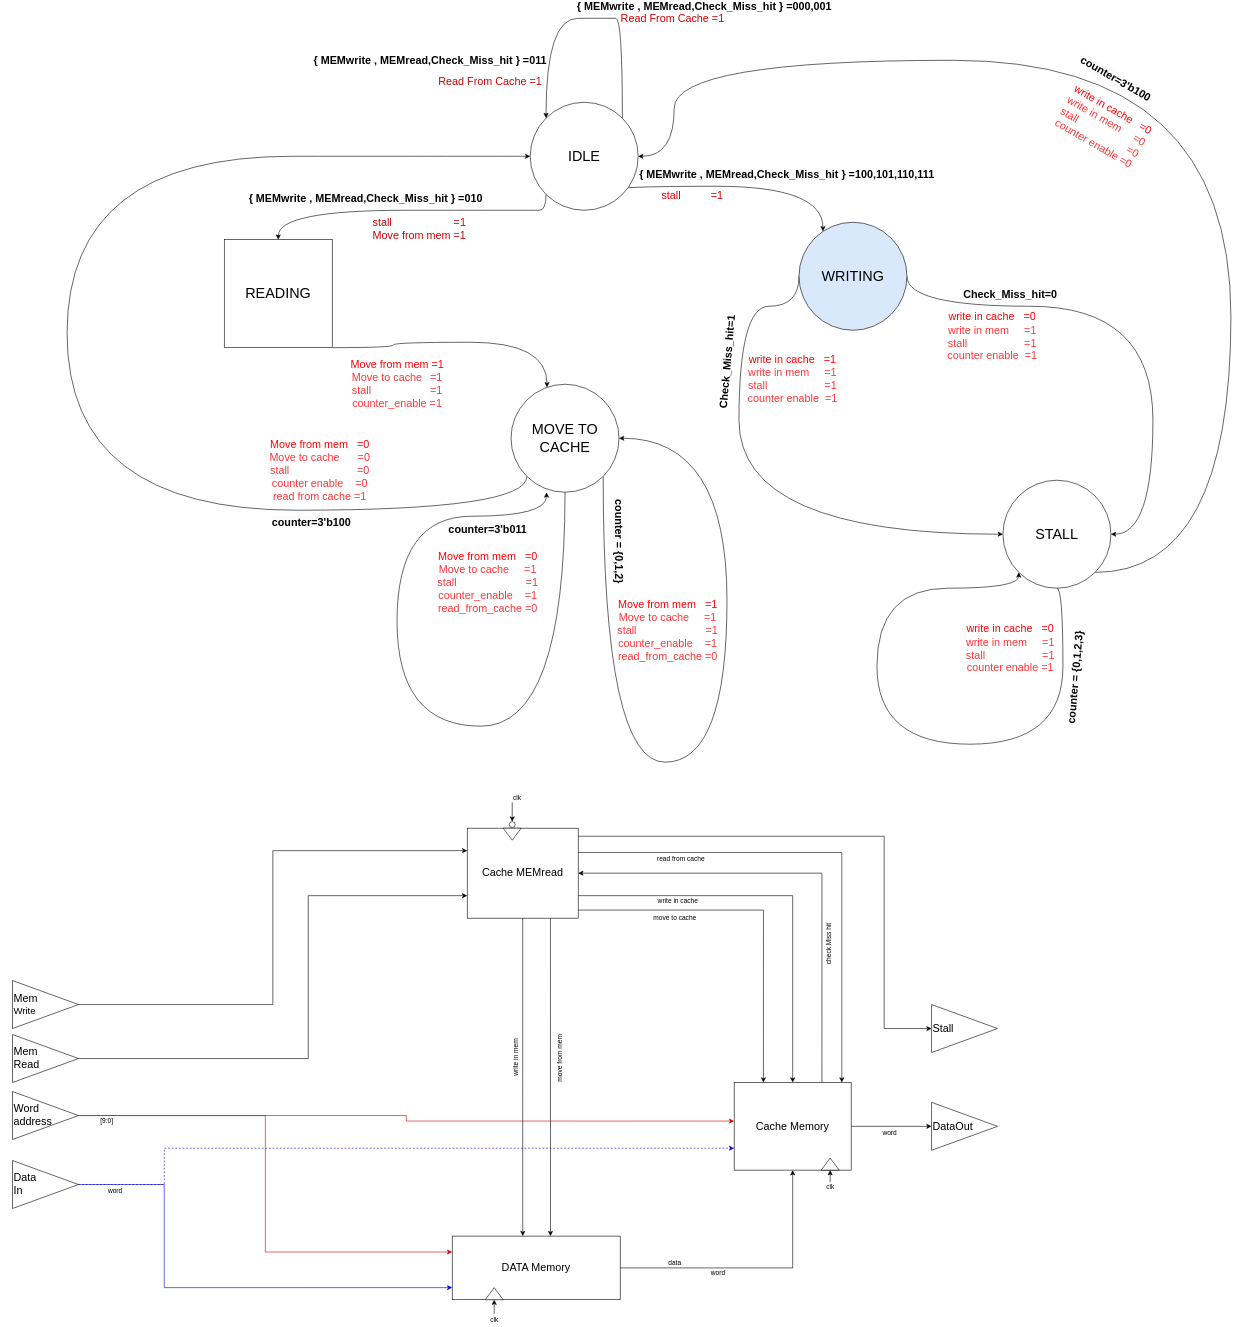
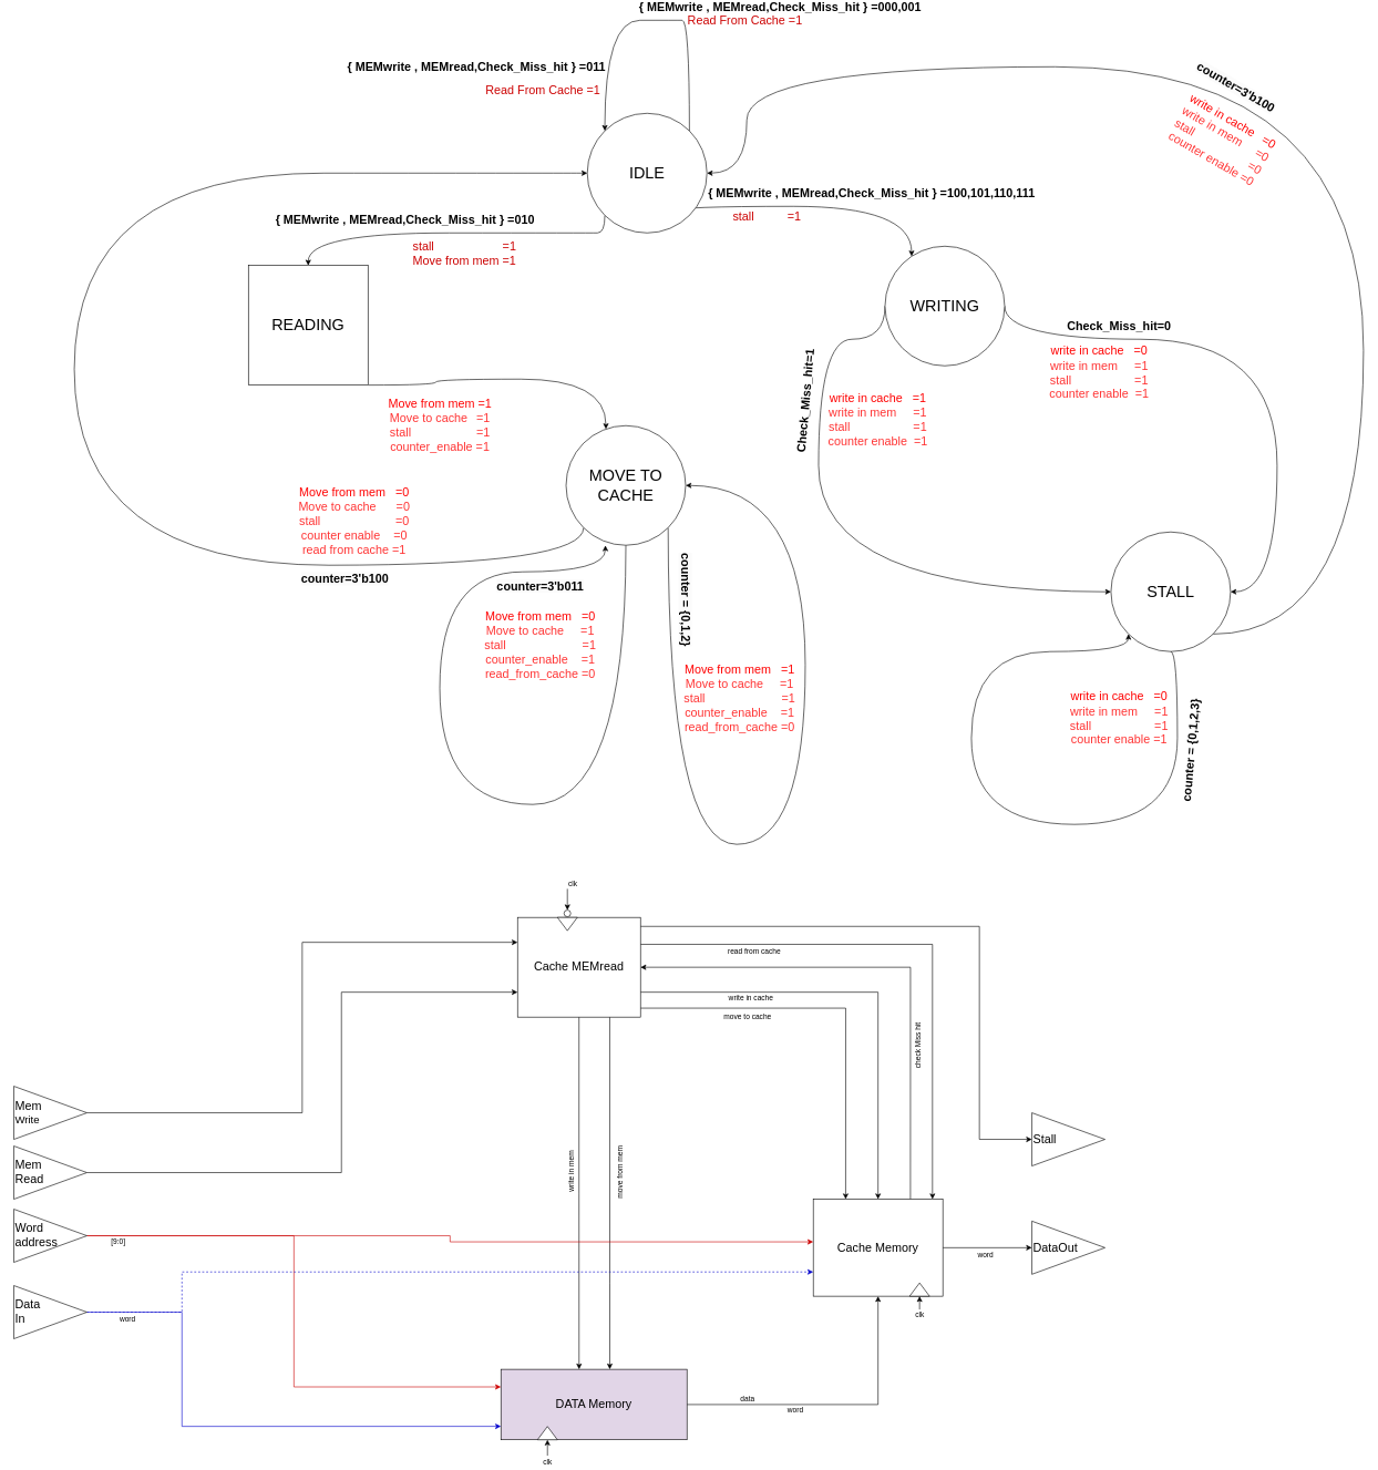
- <mxCell id="50" value="&lt;font style=&quot;font-size: 24px;&quot;&gt;WRITING&lt;br&gt;&lt;/font&gt;" style="ellipse;whiteSpace=wrap;html=1;aspect=fixed;fillColor=#dae8fc;" parent="1" vertex="1"><mxGeometry x="1331" y="360" width="180" height="180" as="geometry" /></mxCell>
+ <mxCell id="50" value="&lt;font style=&quot;font-size: 24px;&quot;&gt;WRITING&lt;br&gt;&lt;/font&gt;" style="ellipse;whiteSpace=wrap;html=1;aspect=fixed;" parent="1" vertex="1"><mxGeometry x="1331" y="360" width="180" height="180" as="geometry" /></mxCell>
- <mxCell id="17" value="&lt;font style=&quot;font-size: 18px;&quot;&gt;DATA Memory&lt;/font&gt;" style="rounded=0;whiteSpace=wrap;html=1;points=[[0,0,0,0,0],[0,0.06,0,0,0],[0,0.13,0,0,0],[0,0.19,0,0,0],[0,0.25,0,0,0],[0,0.31,0,0,0],[0,0.38,0,0,0],[0,0.44,0,0,0],[0,0.5,0,0,0],[0,0.56,0,0,0],[0,0.63,0,0,0],[0,0.69,0,0,0],[0,0.75,0,0,0],[0,0.81,0,0,0],[0,0.88,0,0,0],[0,0.94,0,0,0],[0,1,0,0,0],[0.09,0,0,0,0],[0.18,0,0,0,0],[0.25,0,0,0,0],[0.25,1,0,0,0],[0.27,0,0,0,0],[0.36,0,0,0,0],[0.45,0,0,0,0],[0.5,0,0,0,0],[0.5,1,0,0,0],[0.55,0,0,0,0],[0.64,0,0,0,0],[0.73,0,0,0,0],[0.75,0,0,0,0],[0.75,1,0,0,0],[0.82,0,0,0,0],[0.91,0,0,0,0],[1,0,0,0,0],[1,0.25,0,0,0],[1,0.5,0,0,0],[1,0.75,0,0,0],[1,1,0,0,0]];" parent="1" vertex="1"><mxGeometry x="753" y="2050" width="280" height="106" as="geometry" /></mxCell>
+ <mxCell id="17" value="&lt;font style=&quot;font-size: 18px;&quot;&gt;DATA Memory&lt;/font&gt;" style="rounded=0;whiteSpace=wrap;html=1;points=[[0,0,0,0,0],[0,0.06,0,0,0],[0,0.13,0,0,0],[0,0.19,0,0,0],[0,0.25,0,0,0],[0,0.31,0,0,0],[0,0.38,0,0,0],[0,0.44,0,0,0],[0,0.5,0,0,0],[0,0.56,0,0,0],[0,0.63,0,0,0],[0,0.69,0,0,0],[0,0.75,0,0,0],[0,0.81,0,0,0],[0,0.88,0,0,0],[0,0.94,0,0,0],[0,1,0,0,0],[0.09,0,0,0,0],[0.18,0,0,0,0],[0.25,0,0,0,0],[0.25,1,0,0,0],[0.27,0,0,0,0],[0.36,0,0,0,0],[0.45,0,0,0,0],[0.5,0,0,0,0],[0.5,1,0,0,0],[0.55,0,0,0,0],[0.64,0,0,0,0],[0.73,0,0,0,0],[0.75,0,0,0,0],[0.75,1,0,0,0],[0.82,0,0,0,0],[0.91,0,0,0,0],[1,0,0,0,0],[1,0.25,0,0,0],[1,0.5,0,0,0],[1,0.75,0,0,0],[1,1,0,0,0]];fillColor=#e1d5e7;" parent="1" vertex="1"><mxGeometry x="753" y="2050" width="280" height="106" as="geometry" /></mxCell>
